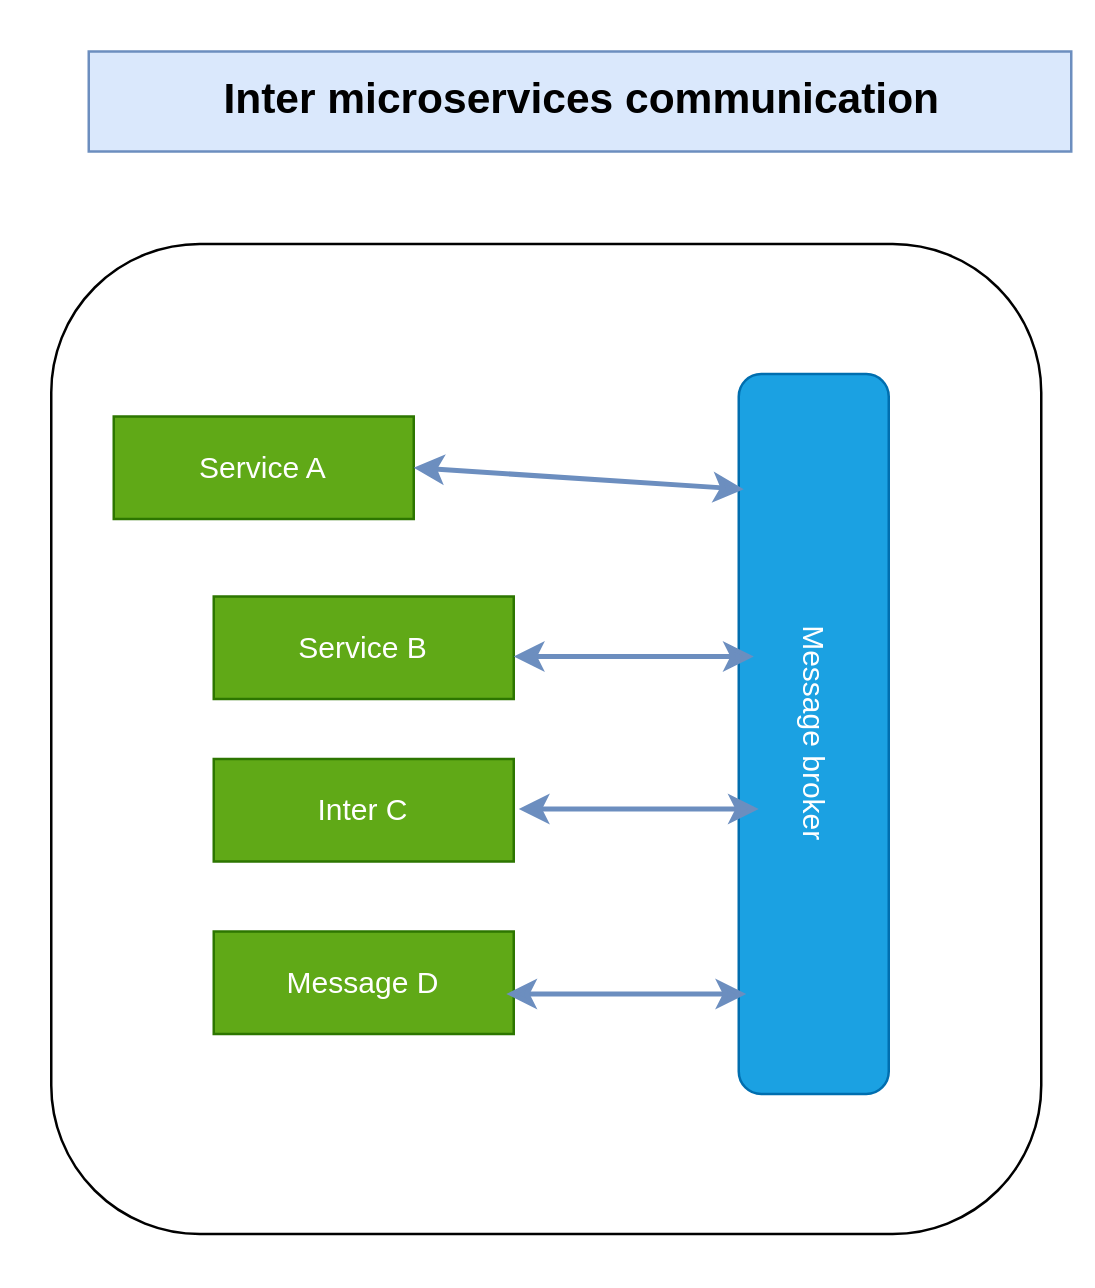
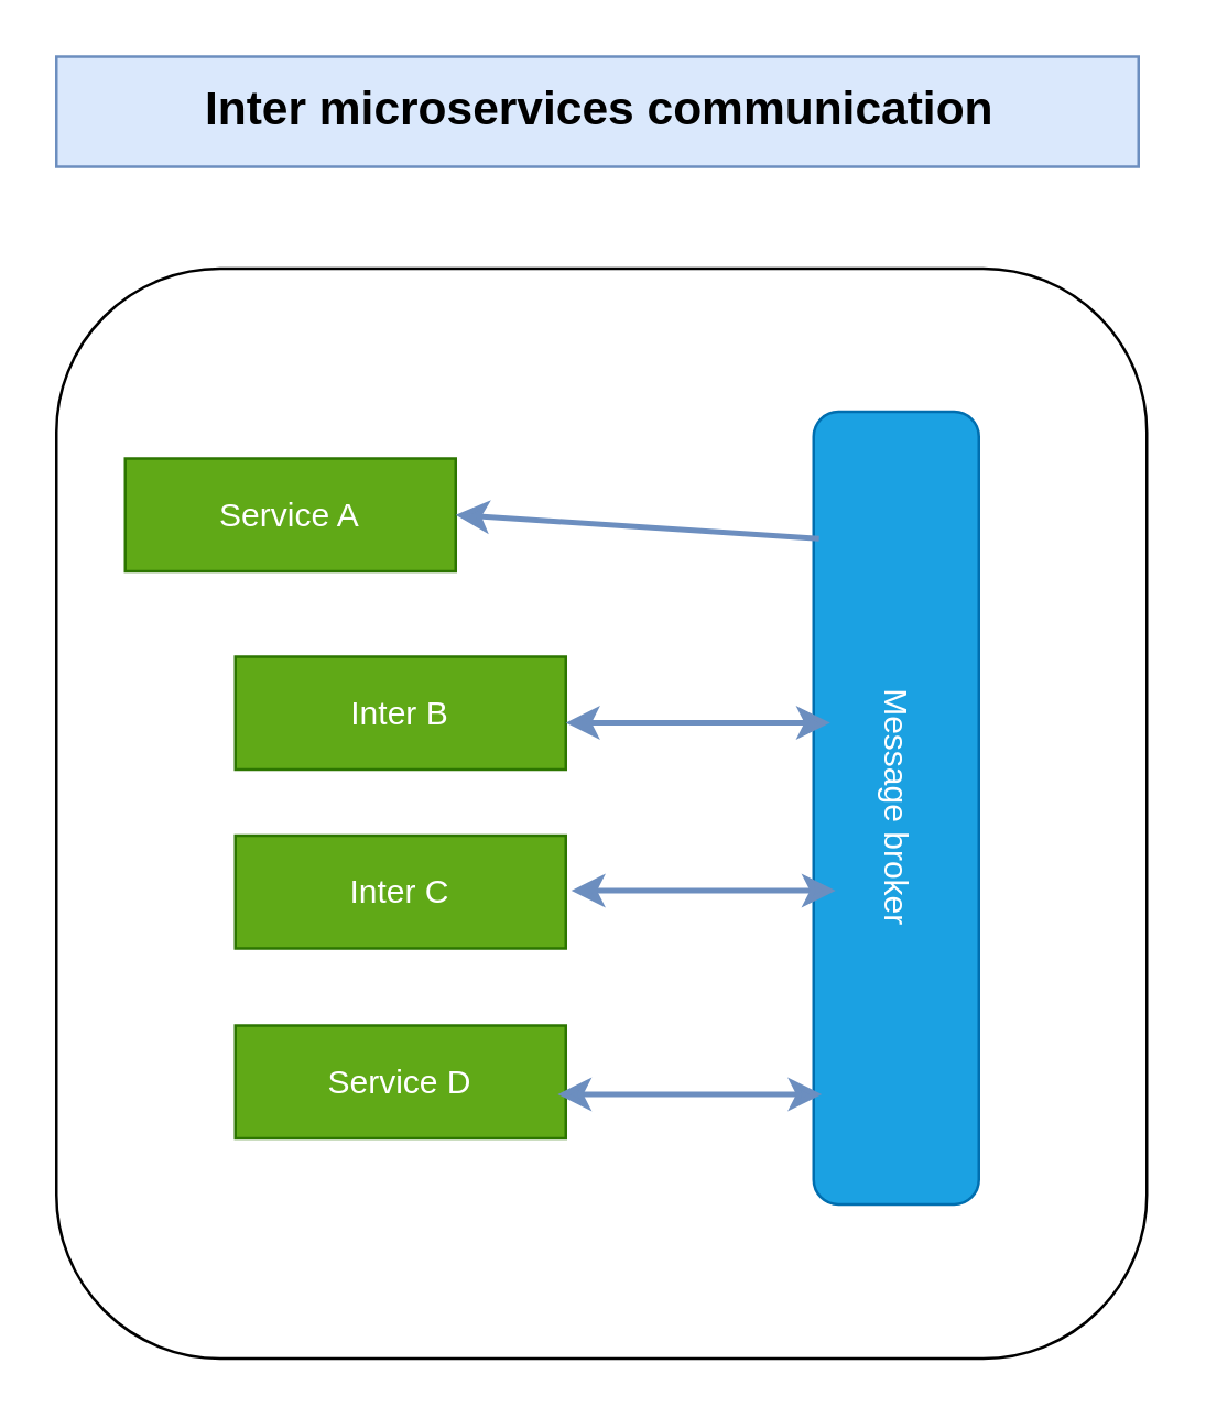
- <mxCell id="11" value="Inter microservices communication" style="text;strokeColor=#6c8ebf;fillColor=#dae8fc;html=1;fontSize=17;fontStyle=1;verticalAlign=middle;align=center;rounded=0;shadow=0;" parent="1" vertex="1"><mxGeometry x="35" y="20" width="393" height="40" as="geometry" /></mxCell>
+ <mxCell id="11" value="Inter microservices communication" style="text;strokeColor=#6c8ebf;fillColor=#dae8fc;html=1;fontSize=17;fontStyle=1;verticalAlign=middle;align=center;rounded=0;shadow=0;" parent="1" vertex="1"><mxGeometry x="20" y="20" width="393" height="40" as="geometry" /></mxCell>
- <mxCell id="7" value="" style="endArrow=classic;startArrow=classic;html=1;rounded=0;strokeWidth=2;fillStyle=solid;fillColor=#dae8fc;strokeColor=#6c8ebf;exitX=1;exitY=0.5;exitDx=0;exitDy=0;entryX=0.84;entryY=0.033;entryDx=0;entryDy=0;entryPerimeter=0;shadow=0;" edge="1" parent="1" source="2" target="6"><mxGeometry width="50" height="50" relative="1" as="geometry"><mxPoint x="202" y="200.04" as="sourcePoint" /><mxPoint x="294" y="200" as="targetPoint" /></mxGeometry></mxCell>
+ <mxCell id="7" value="" style="endArrow=none;startArrow=classic;html=1;rounded=0;strokeWidth=2;fillStyle=solid;fillColor=#dae8fc;strokeColor=#6c8ebf;exitX=1;exitY=0.5;exitDx=0;exitDy=0;entryX=0.84;entryY=0.033;entryDx=0;entryDy=0;entryPerimeter=0;shadow=0;" edge="1" parent="1" source="2" target="6"><mxGeometry width="50" height="50" relative="1" as="geometry"><mxPoint x="202" y="200.04" as="sourcePoint" /><mxPoint x="294" y="200" as="targetPoint" /></mxGeometry></mxCell>
- <mxCell id="3" value="Service B" style="rounded=0;whiteSpace=wrap;html=1;fillColor=#60a917;strokeColor=#2D7600;fontColor=#ffffff;shadow=0;" vertex="1" parent="1"><mxGeometry x="85" y="238" width="120" height="41" as="geometry" /></mxCell>
+ <mxCell id="3" value="Inter B" style="rounded=0;whiteSpace=wrap;html=1;fillColor=#60a917;strokeColor=#2D7600;fontColor=#ffffff;shadow=0;" vertex="1" parent="1"><mxGeometry x="85" y="238" width="120" height="41" as="geometry" /></mxCell>
- <mxCell id="5" value="Message D" style="rounded=0;whiteSpace=wrap;html=1;fillColor=#60a917;strokeColor=#2D7600;fontColor=#ffffff;shadow=0;" vertex="1" parent="1"><mxGeometry x="85" y="372" width="120" height="41" as="geometry" /></mxCell>
+ <mxCell id="5" value="Service D" style="rounded=0;whiteSpace=wrap;html=1;fillColor=#60a917;strokeColor=#2D7600;fontColor=#ffffff;shadow=0;" vertex="1" parent="1"><mxGeometry x="85" y="372" width="120" height="41" as="geometry" /></mxCell>
